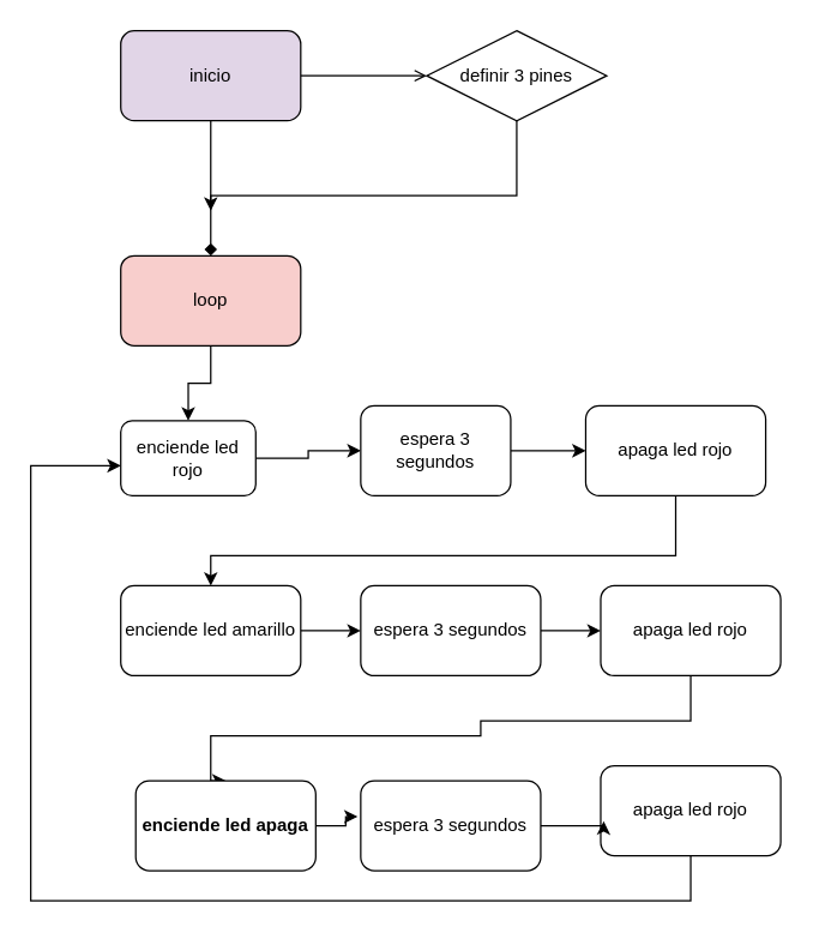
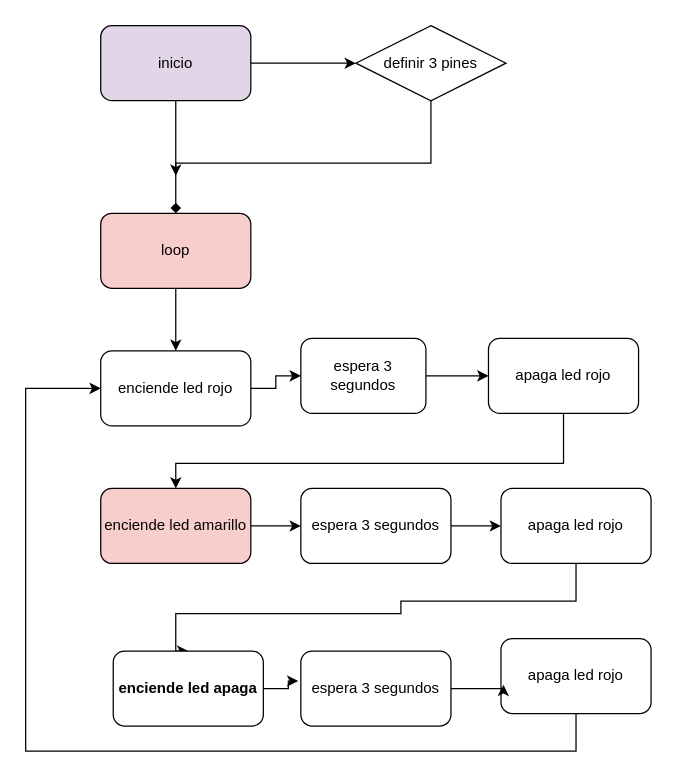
- <mxCell id="3" style="edgeStyle=orthogonalEdgeStyle;rounded=0;orthogonalLoop=1;jettySize=auto;html=1;entryX=0;entryY=0.5;entryDx=0;entryDy=0;endArrow=open;" parent="1" source="4" target="6" edge="1"><mxGeometry relative="1" as="geometry" /></mxCell>
+ <mxCell id="3" style="edgeStyle=orthogonalEdgeStyle;rounded=0;orthogonalLoop=1;jettySize=auto;html=1;entryX=0;entryY=0.5;entryDx=0;entryDy=0;" parent="1" source="4" target="6" edge="1"><mxGeometry relative="1" as="geometry" /></mxCell>
- <mxCell id="10" value="enciende led rojo" style="rounded=1;whiteSpace=wrap;html=1;" parent="1" vertex="1"><mxGeometry x="80" y="280" width="90" height="50" as="geometry" /></mxCell>
+ <mxCell id="10" value="enciende led rojo" style="rounded=1;whiteSpace=wrap;html=1;" parent="1" vertex="1"><mxGeometry x="80" y="280" width="120" height="60" as="geometry" /></mxCell>
- <mxCell id="18" value="enciende led amarillo" style="rounded=1;whiteSpace=wrap;html=1;" parent="1" vertex="1"><mxGeometry x="80" y="390" width="120" height="60" as="geometry" /></mxCell>
+ <mxCell id="18" value="enciende led amarillo" style="rounded=1;whiteSpace=wrap;html=1;fillColor=#f8cecc;" parent="1" vertex="1"><mxGeometry x="80" y="390" width="120" height="60" as="geometry" /></mxCell>
